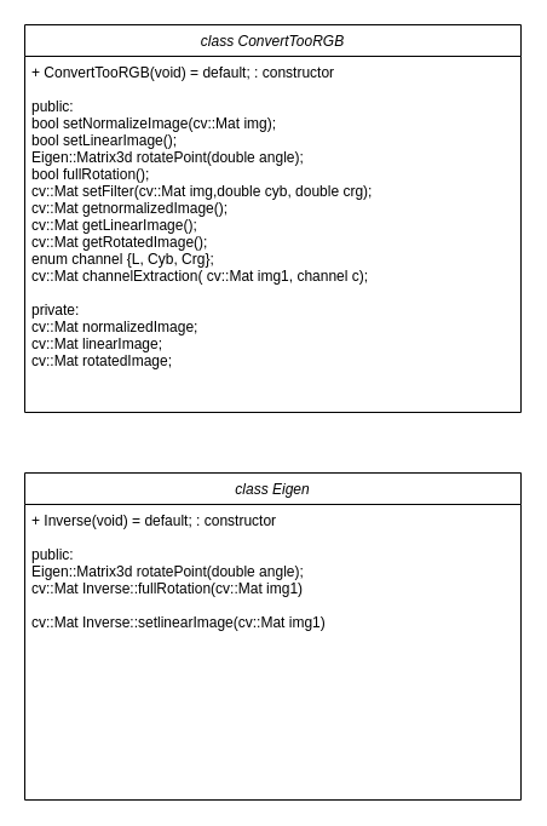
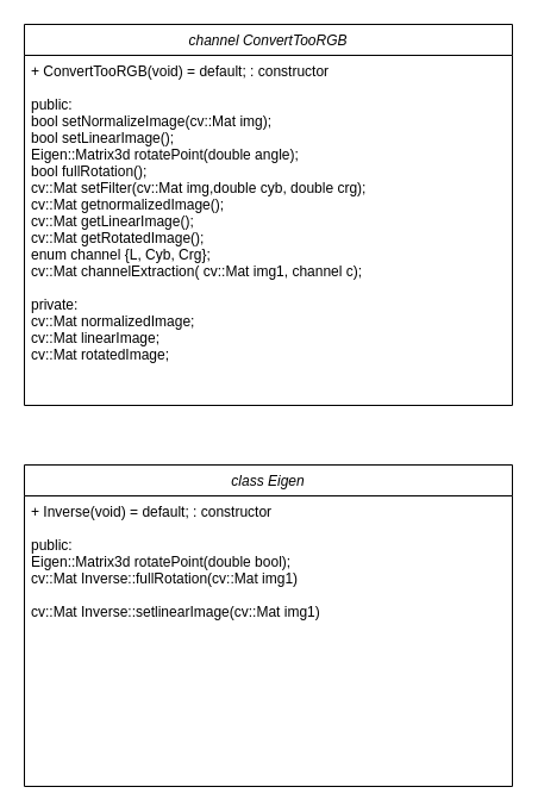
- <mxCell id="2" value="class ConvertTooRGB " style="swimlane;fontStyle=2;align=center;verticalAlign=top;childLayout=stackLayout;horizontal=1;startSize=26;horizontalStack=0;resizeParent=1;resizeLast=0;collapsible=1;marginBottom=0;rounded=0;shadow=0;strokeWidth=1;" parent="1" vertex="1"><mxGeometry x="20" y="20" width="410" height="320" as="geometry"><mxRectangle x="230" y="140" width="160" height="26" as="alternateBounds" /></mxGeometry></mxCell>
+ <mxCell id="2" value="channel ConvertTooRGB " style="swimlane;fontStyle=2;align=center;verticalAlign=top;childLayout=stackLayout;horizontal=1;startSize=26;horizontalStack=0;resizeParent=1;resizeLast=0;collapsible=1;marginBottom=0;rounded=0;shadow=0;strokeWidth=1;" parent="1" vertex="1"><mxGeometry x="20" y="20" width="410" height="320" as="geometry"><mxRectangle x="230" y="140" width="160" height="26" as="alternateBounds" /></mxGeometry></mxCell>
- <mxCell id="5" value="+ Inverse(void) = default; : constructor&#10;&#10;public:&#10;    Eigen::Matrix3d rotatePoint(double angle);&#10;cv::Mat Inverse::fullRotation(cv::Mat img1) &#10;&#10;cv::Mat Inverse::setlinearImage(cv::Mat img1)&#10;&#10;&#10;&#10;&#10;&#10;&#10;" style="text;align=left;verticalAlign=top;spacingLeft=4;spacingRight=4;overflow=hidden;rotatable=0;points=[[0,0.5],[1,0.5]];portConstraint=eastwest;" parent="4" vertex="1"><mxGeometry y="26" width="410" height="244" as="geometry" /></mxCell>
+ <mxCell id="5" value="+ Inverse(void) = default; : constructor&#10;&#10;public:&#10;    Eigen::Matrix3d rotatePoint(double bool);&#10;cv::Mat Inverse::fullRotation(cv::Mat img1) &#10;&#10;cv::Mat Inverse::setlinearImage(cv::Mat img1)&#10;&#10;&#10;&#10;&#10;&#10;&#10;" style="text;align=left;verticalAlign=top;spacingLeft=4;spacingRight=4;overflow=hidden;rotatable=0;points=[[0,0.5],[1,0.5]];portConstraint=eastwest;" parent="4" vertex="1"><mxGeometry y="26" width="410" height="244" as="geometry" /></mxCell>
